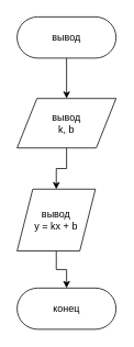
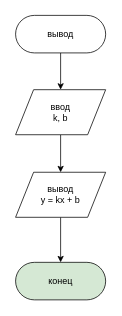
- <mxCell id="5" value="вывод&lt;br&gt;k, b" style="shape=parallelogram;perimeter=parallelogramPerimeter;whiteSpace=wrap;html=1;" vertex="1" parent="1"><mxGeometry x="20" y="119" width="120" height="60" as="geometry" /></mxCell>
+ <mxCell id="5" value="ввод&lt;br&gt;k, b" style="shape=parallelogram;perimeter=parallelogramPerimeter;whiteSpace=wrap;html=1;" vertex="1" parent="1"><mxGeometry x="20" y="119" width="120" height="60" as="geometry" /></mxCell>
- <mxCell id="7" value="вывод&lt;br&gt;y = kx + b" style="shape=parallelogram;perimeter=parallelogramPerimeter;whiteSpace=wrap;html=1;" vertex="1" parent="1"><mxGeometry x="20" y="229" width="95" height="75" as="geometry" /></mxCell>
+ <mxCell id="7" value="вывод&lt;br&gt;y = kx + b" style="shape=parallelogram;perimeter=parallelogramPerimeter;whiteSpace=wrap;html=1;" vertex="1" parent="1"><mxGeometry x="20" y="229" width="120" height="60" as="geometry" /></mxCell>
- <mxCell id="8" value="конец" style="rounded=1;whiteSpace=wrap;html=1;arcSize=50;" vertex="1" parent="1"><mxGeometry x="20" y="349" width="120" height="50" as="geometry" /></mxCell>
+ <mxCell id="8" value="конец" style="rounded=1;whiteSpace=wrap;html=1;arcSize=50;fillColor=#d5e8d4;" vertex="1" parent="1"><mxGeometry x="20" y="349" width="120" height="50" as="geometry" /></mxCell>
